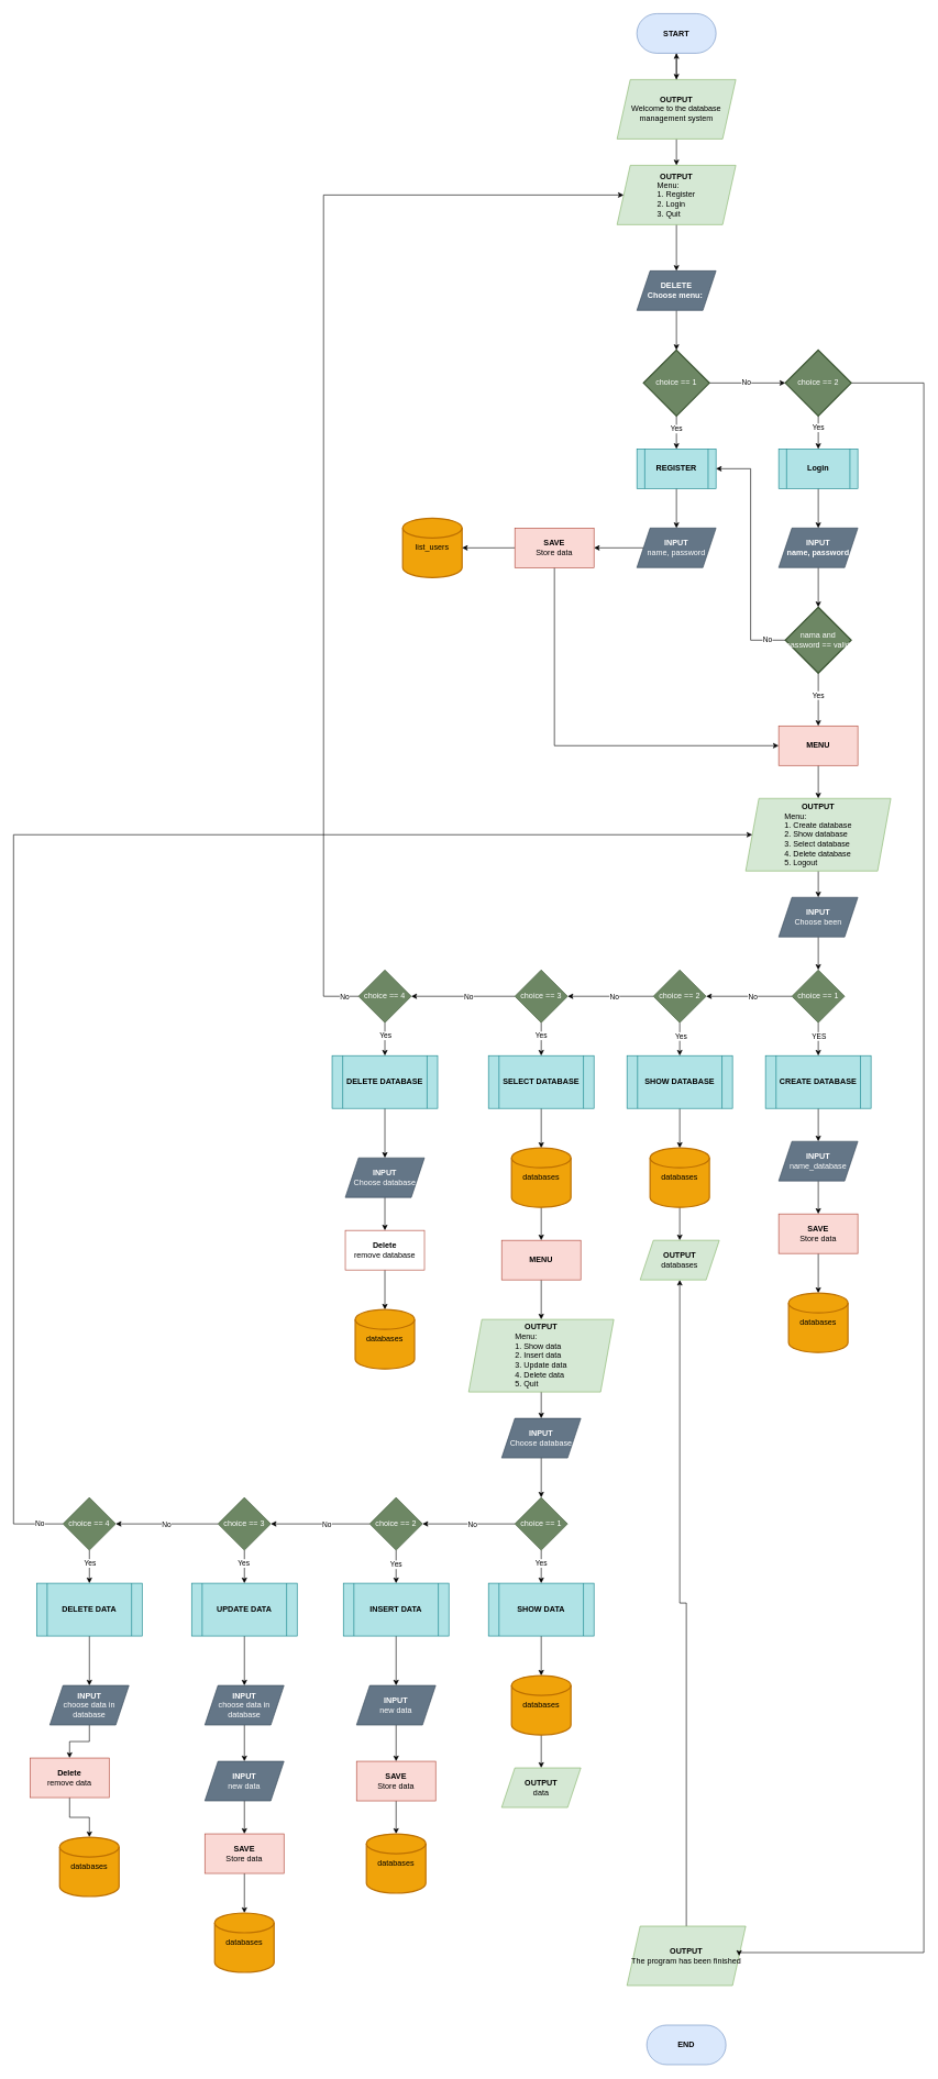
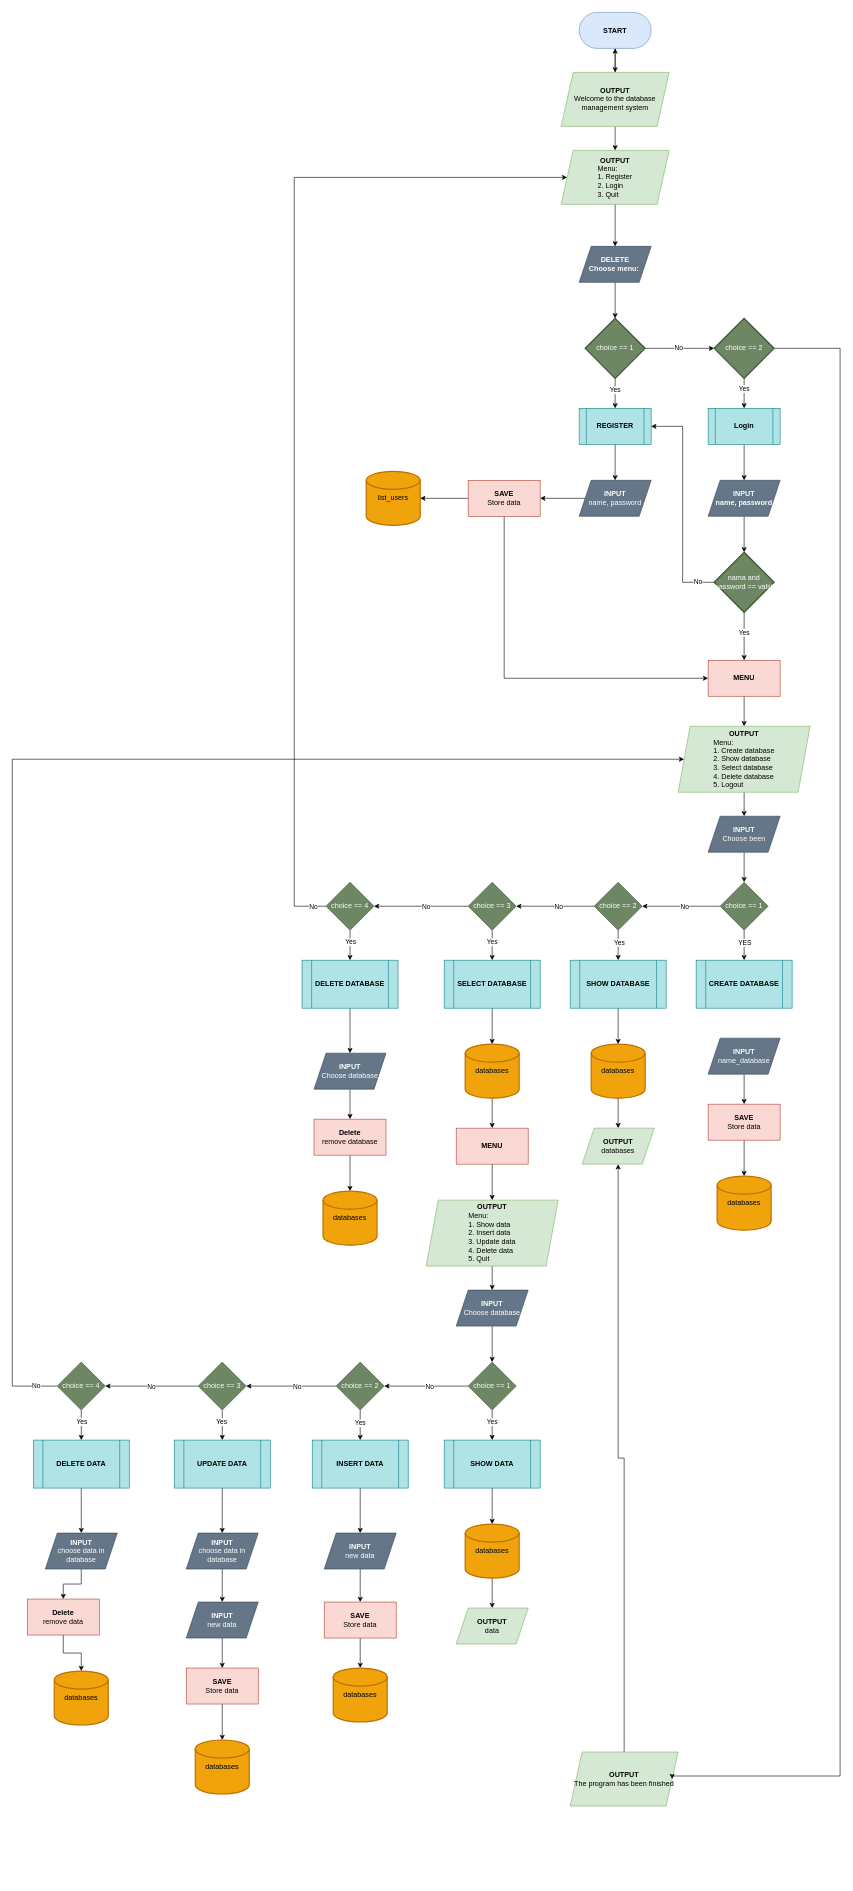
- <mxCell id="51" value="" style="edgeStyle=orthogonalEdgeStyle;rounded=0;orthogonalLoop=1;jettySize=auto;html=1;" edge="1" parent="1" source="52" target="54"><mxGeometry relative="1" as="geometry" /></mxCell>
- <mxCell id="141" value="&lt;b&gt;Delete&lt;/b&gt;&lt;br&gt;remove database" style="rounded=0;whiteSpace=wrap;html=1;fillColor=#ffffff;strokeColor=#ae4132;" vertex="1" parent="1"><mxGeometry x="523" y="1865" width="120" height="60" as="geometry" /></mxCell>
+ <mxCell id="141" value="&lt;b&gt;Delete&lt;/b&gt;&lt;br&gt;remove database" style="rounded=0;whiteSpace=wrap;html=1;fillColor=#fad9d5;strokeColor=#ae4132;" vertex="1" parent="1"><mxGeometry x="523" y="1865" width="120" height="60" as="geometry" /></mxCell>
- <mxCell id="11" value="&lt;b&gt;END&lt;/b&gt;" style="rounded=1;whiteSpace=wrap;html=1;arcSize=50;fillColor=#dae8fc;strokeColor=#6c8ebf;" vertex="1" parent="1"><mxGeometry x="980" y="3070" width="120" height="60" as="geometry" /></mxCell>
